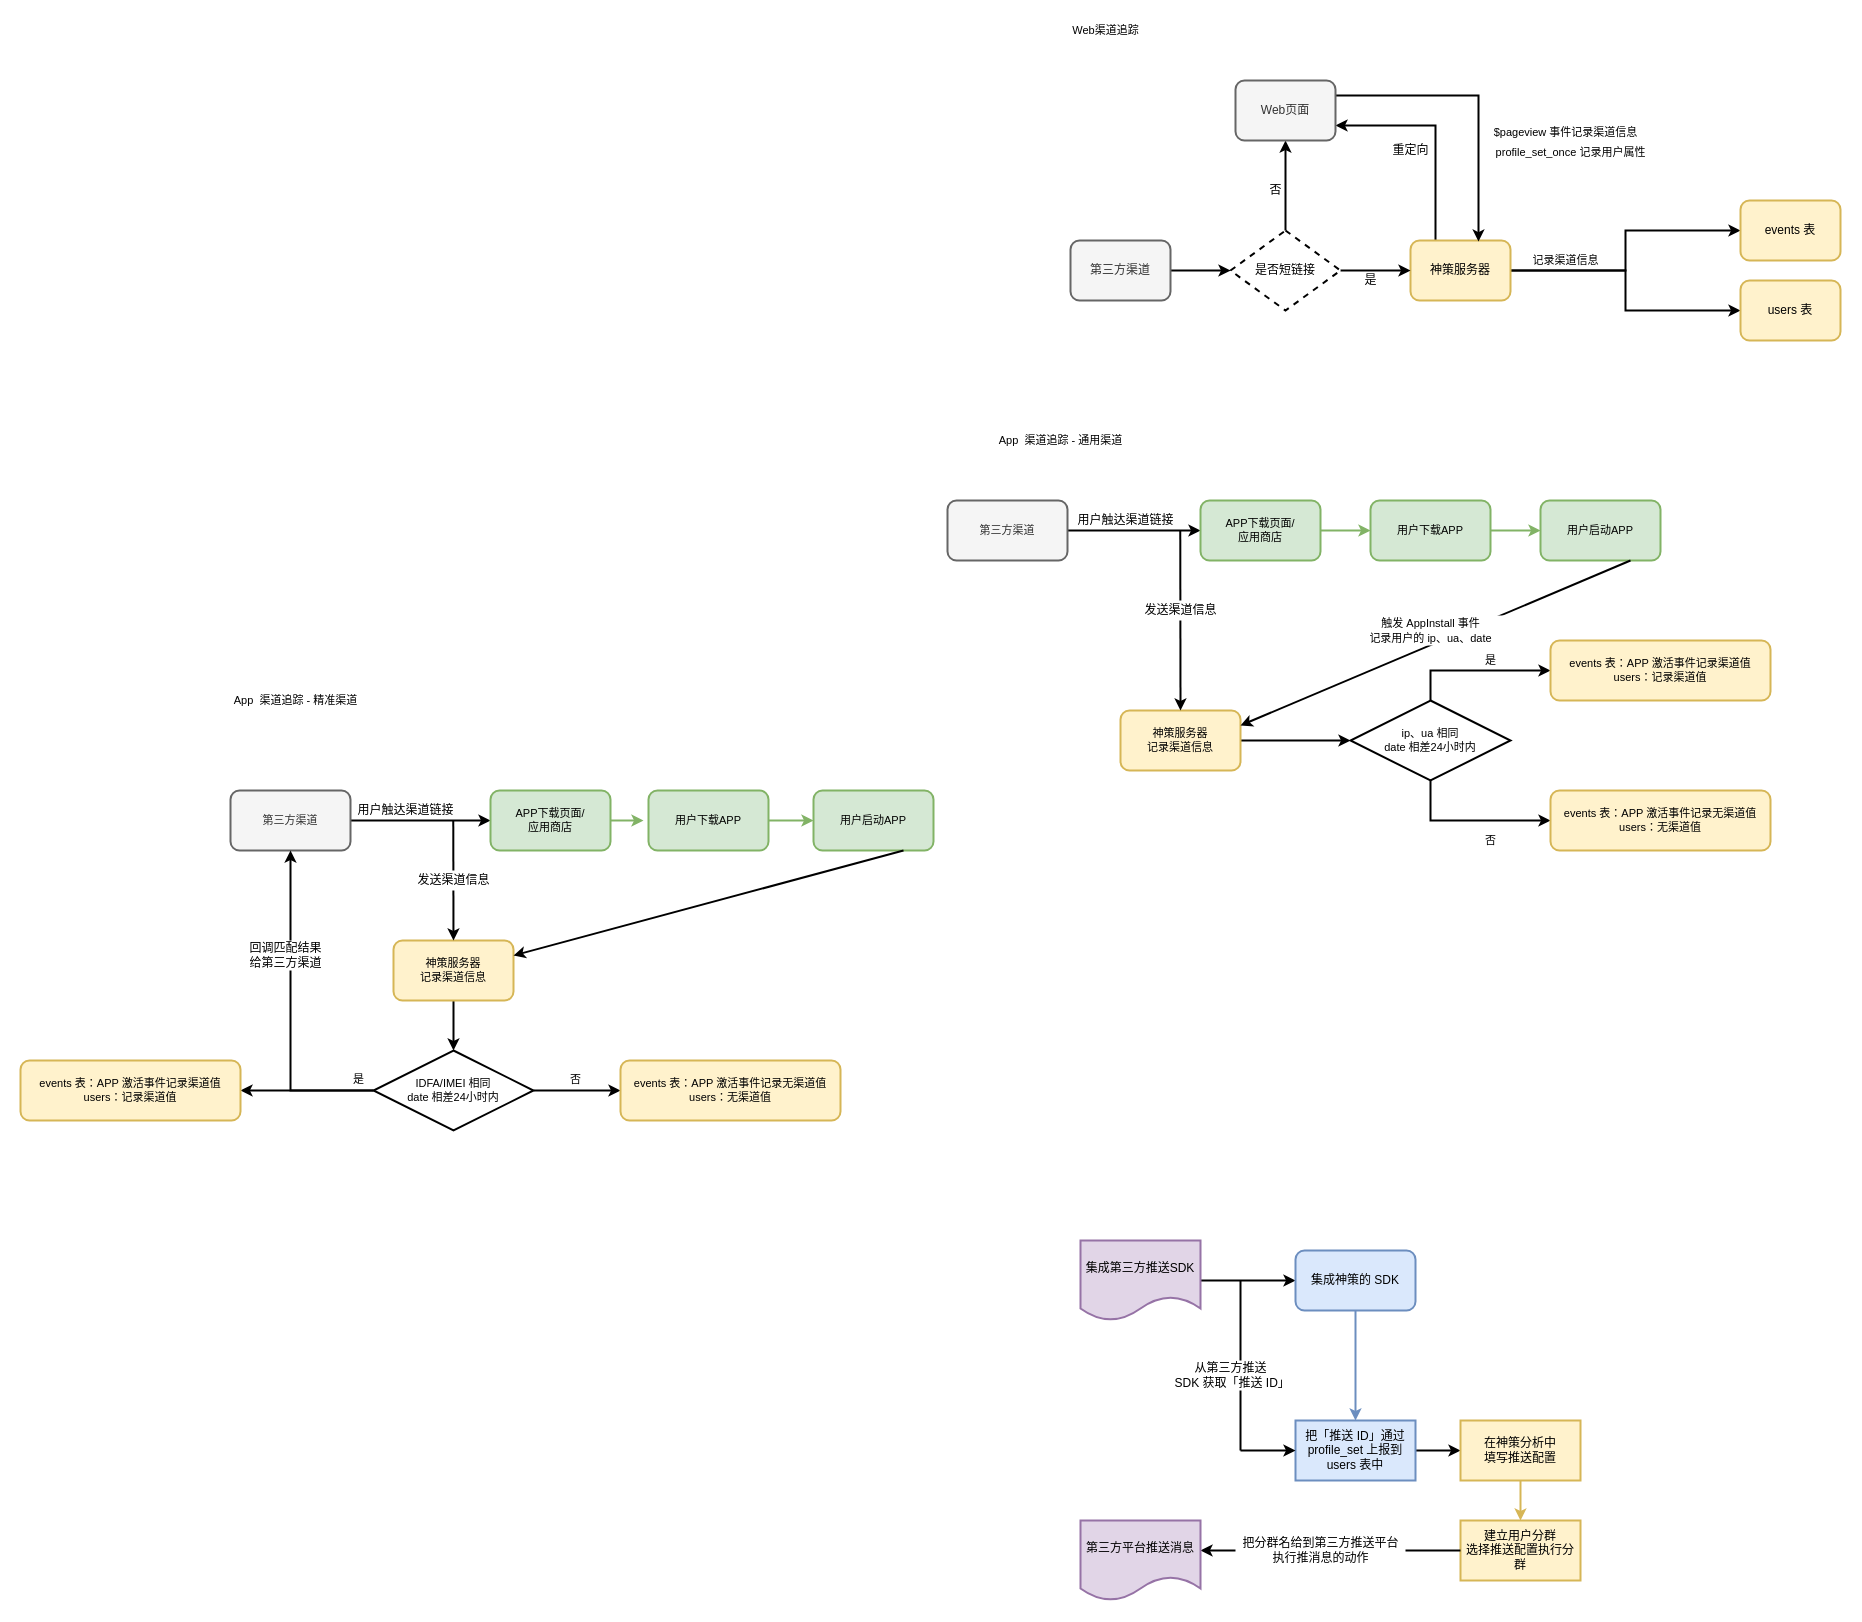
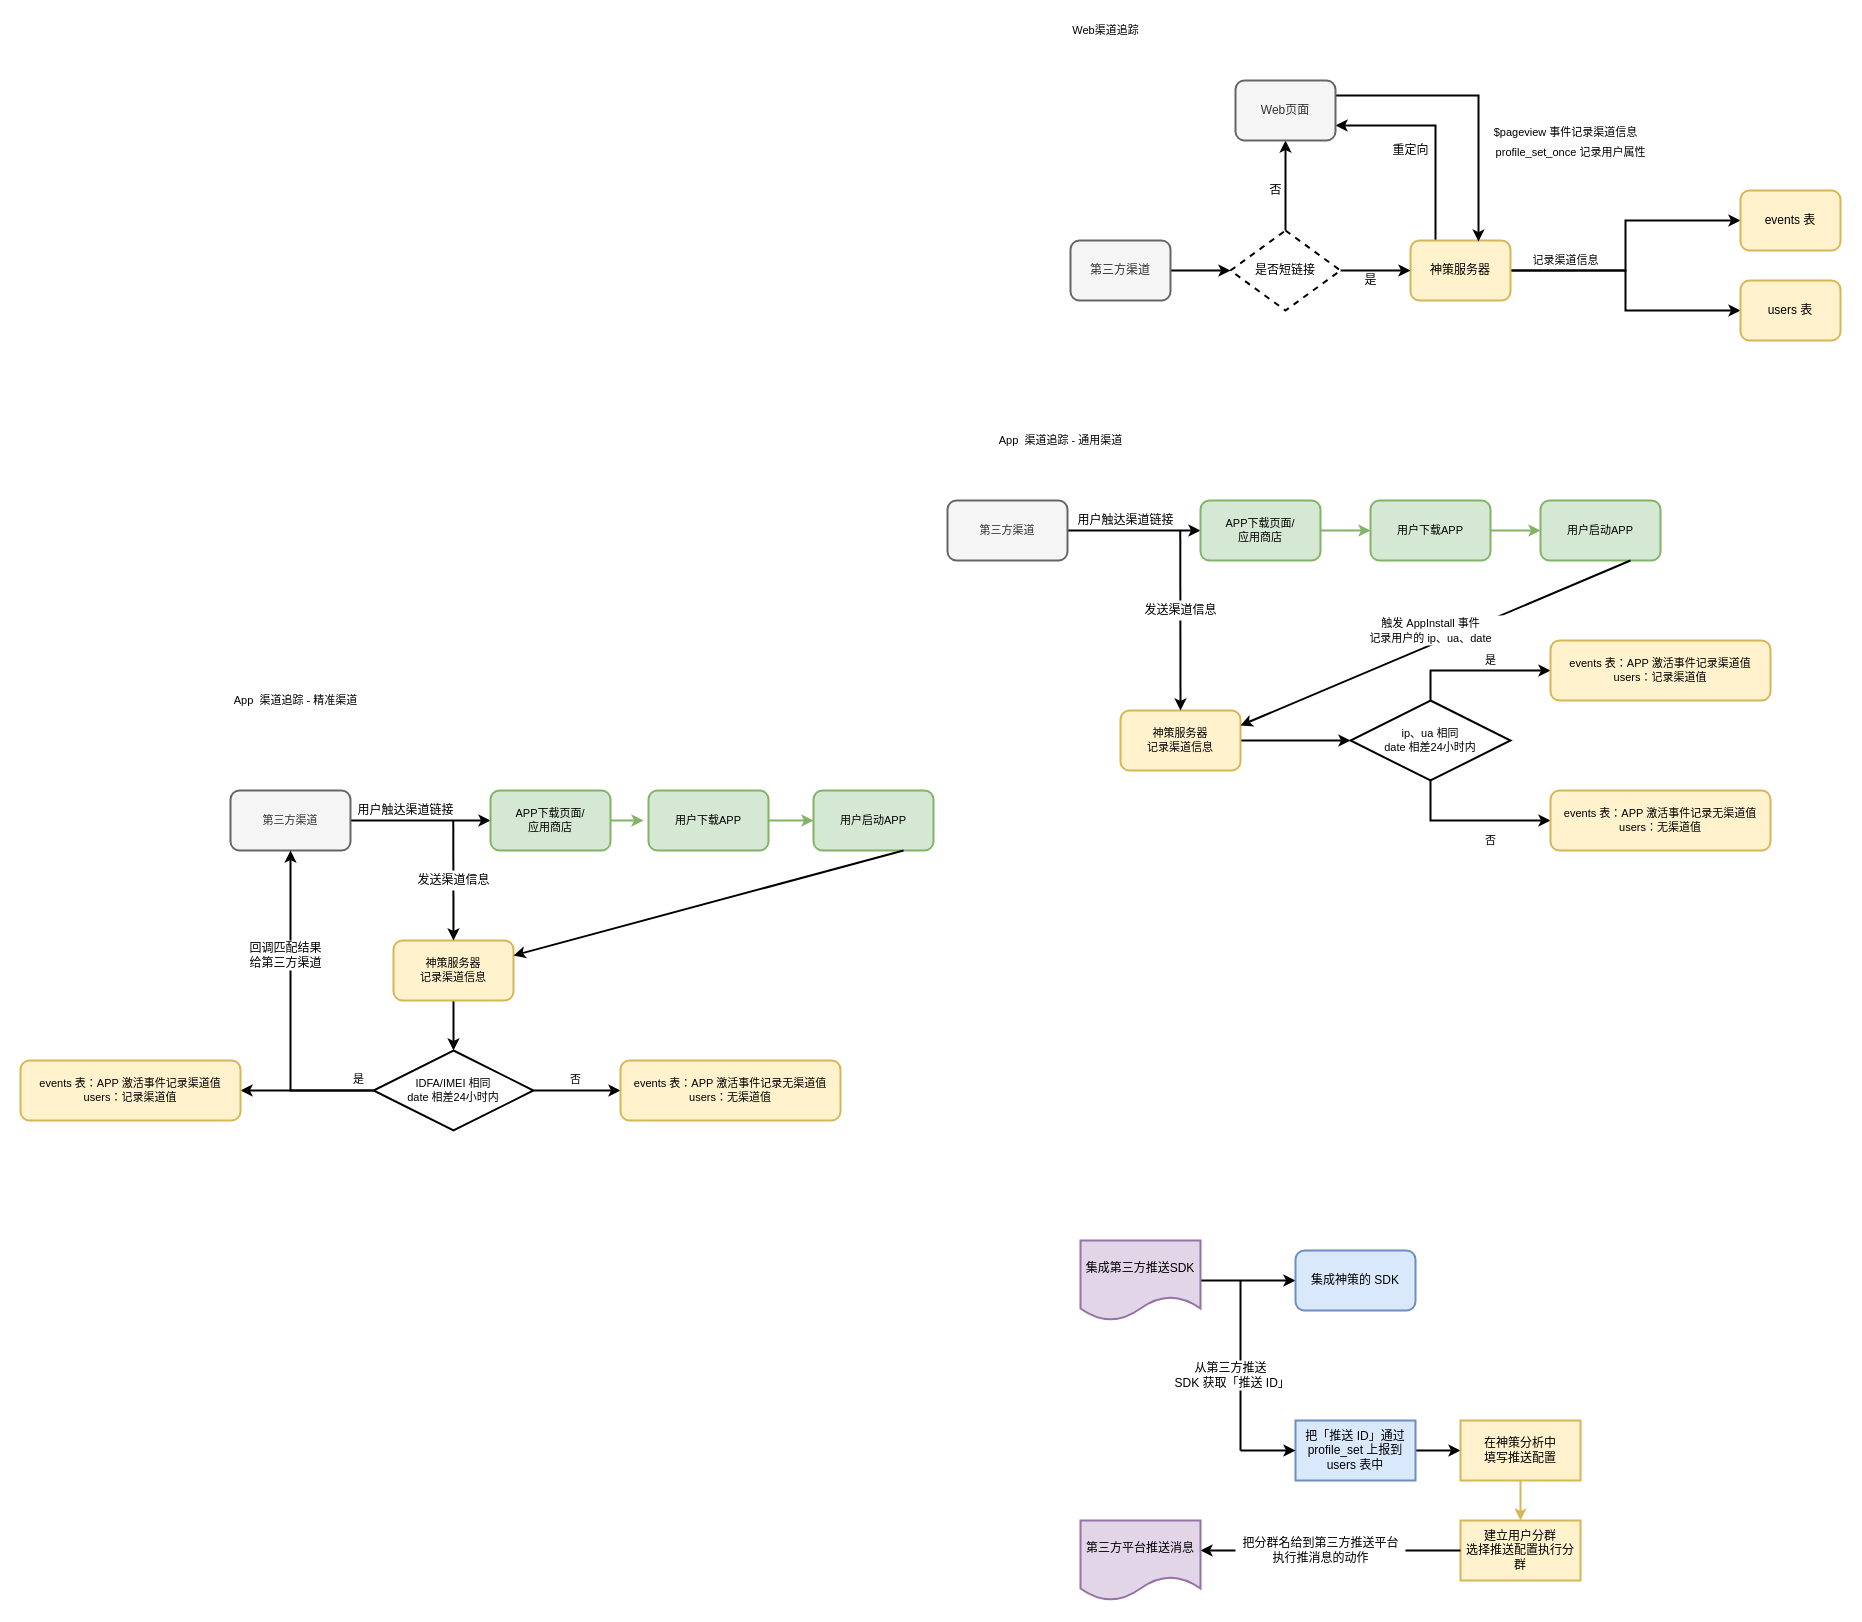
- <mxCell id="13" value="events 表" style="rounded=1;whiteSpace=wrap;html=1;fillColor=#fff2cc;strokeColor=#d6b656;strokeWidth=2;" parent="1" vertex="1"><mxGeometry x="1740" y="200" width="100" height="60" as="geometry" /></mxCell>
+ <mxCell id="13" value="events 表" style="rounded=1;whiteSpace=wrap;html=1;fillColor=#fff2cc;strokeColor=#d6b656;strokeWidth=2;" parent="1" vertex="1"><mxGeometry x="1740" y="190" width="100" height="60" as="geometry" /></mxCell>
- <mxCell id="43" style="edgeStyle=orthogonalEdgeStyle;rounded=0;orthogonalLoop=1;jettySize=auto;html=1;exitX=0.5;exitY=1;exitDx=0;exitDy=0;fillColor=#dae8fc;strokeColor=#6c8ebf;strokeWidth=2;" edge="1" parent="1" source="44" target="46"><mxGeometry relative="1" as="geometry" /></mxCell>
